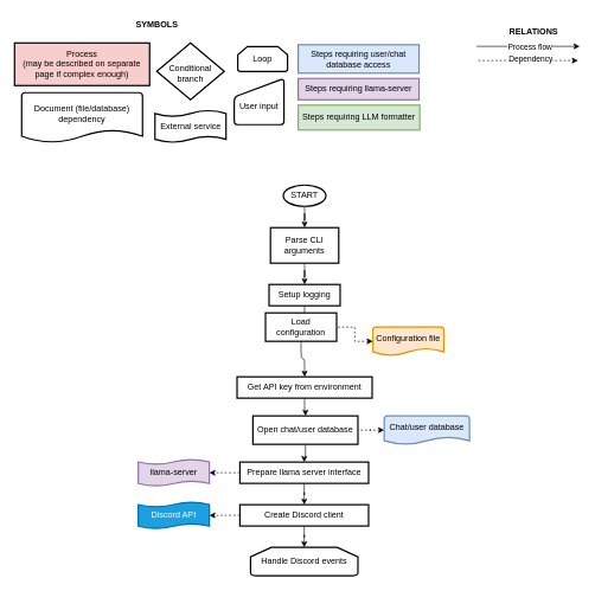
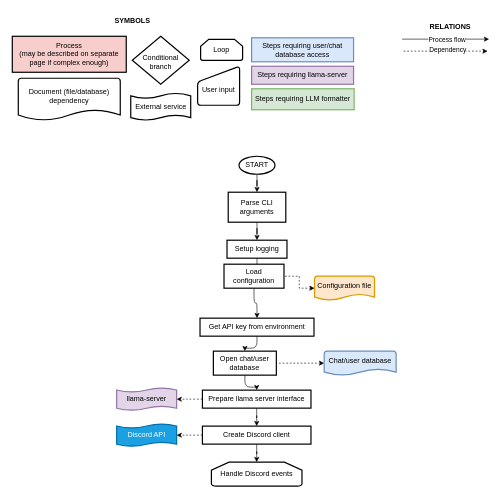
- <mxCell id="23" value="Open chat/user database" style="rounded=0;whiteSpace=wrap;html=1;absoluteArcSize=1;arcSize=14;strokeWidth=2;" parent="1" vertex="1"><mxGeometry x="355.25" y="585" width="147.75" height="40" as="geometry" /></mxCell>
+ <mxCell id="23" value="Open chat/user database" style="rounded=0;whiteSpace=wrap;html=1;absoluteArcSize=1;arcSize=14;strokeWidth=2;" parent="1" vertex="1"><mxGeometry x="355.25" y="585" width="105" height="40" as="geometry" /></mxCell>
